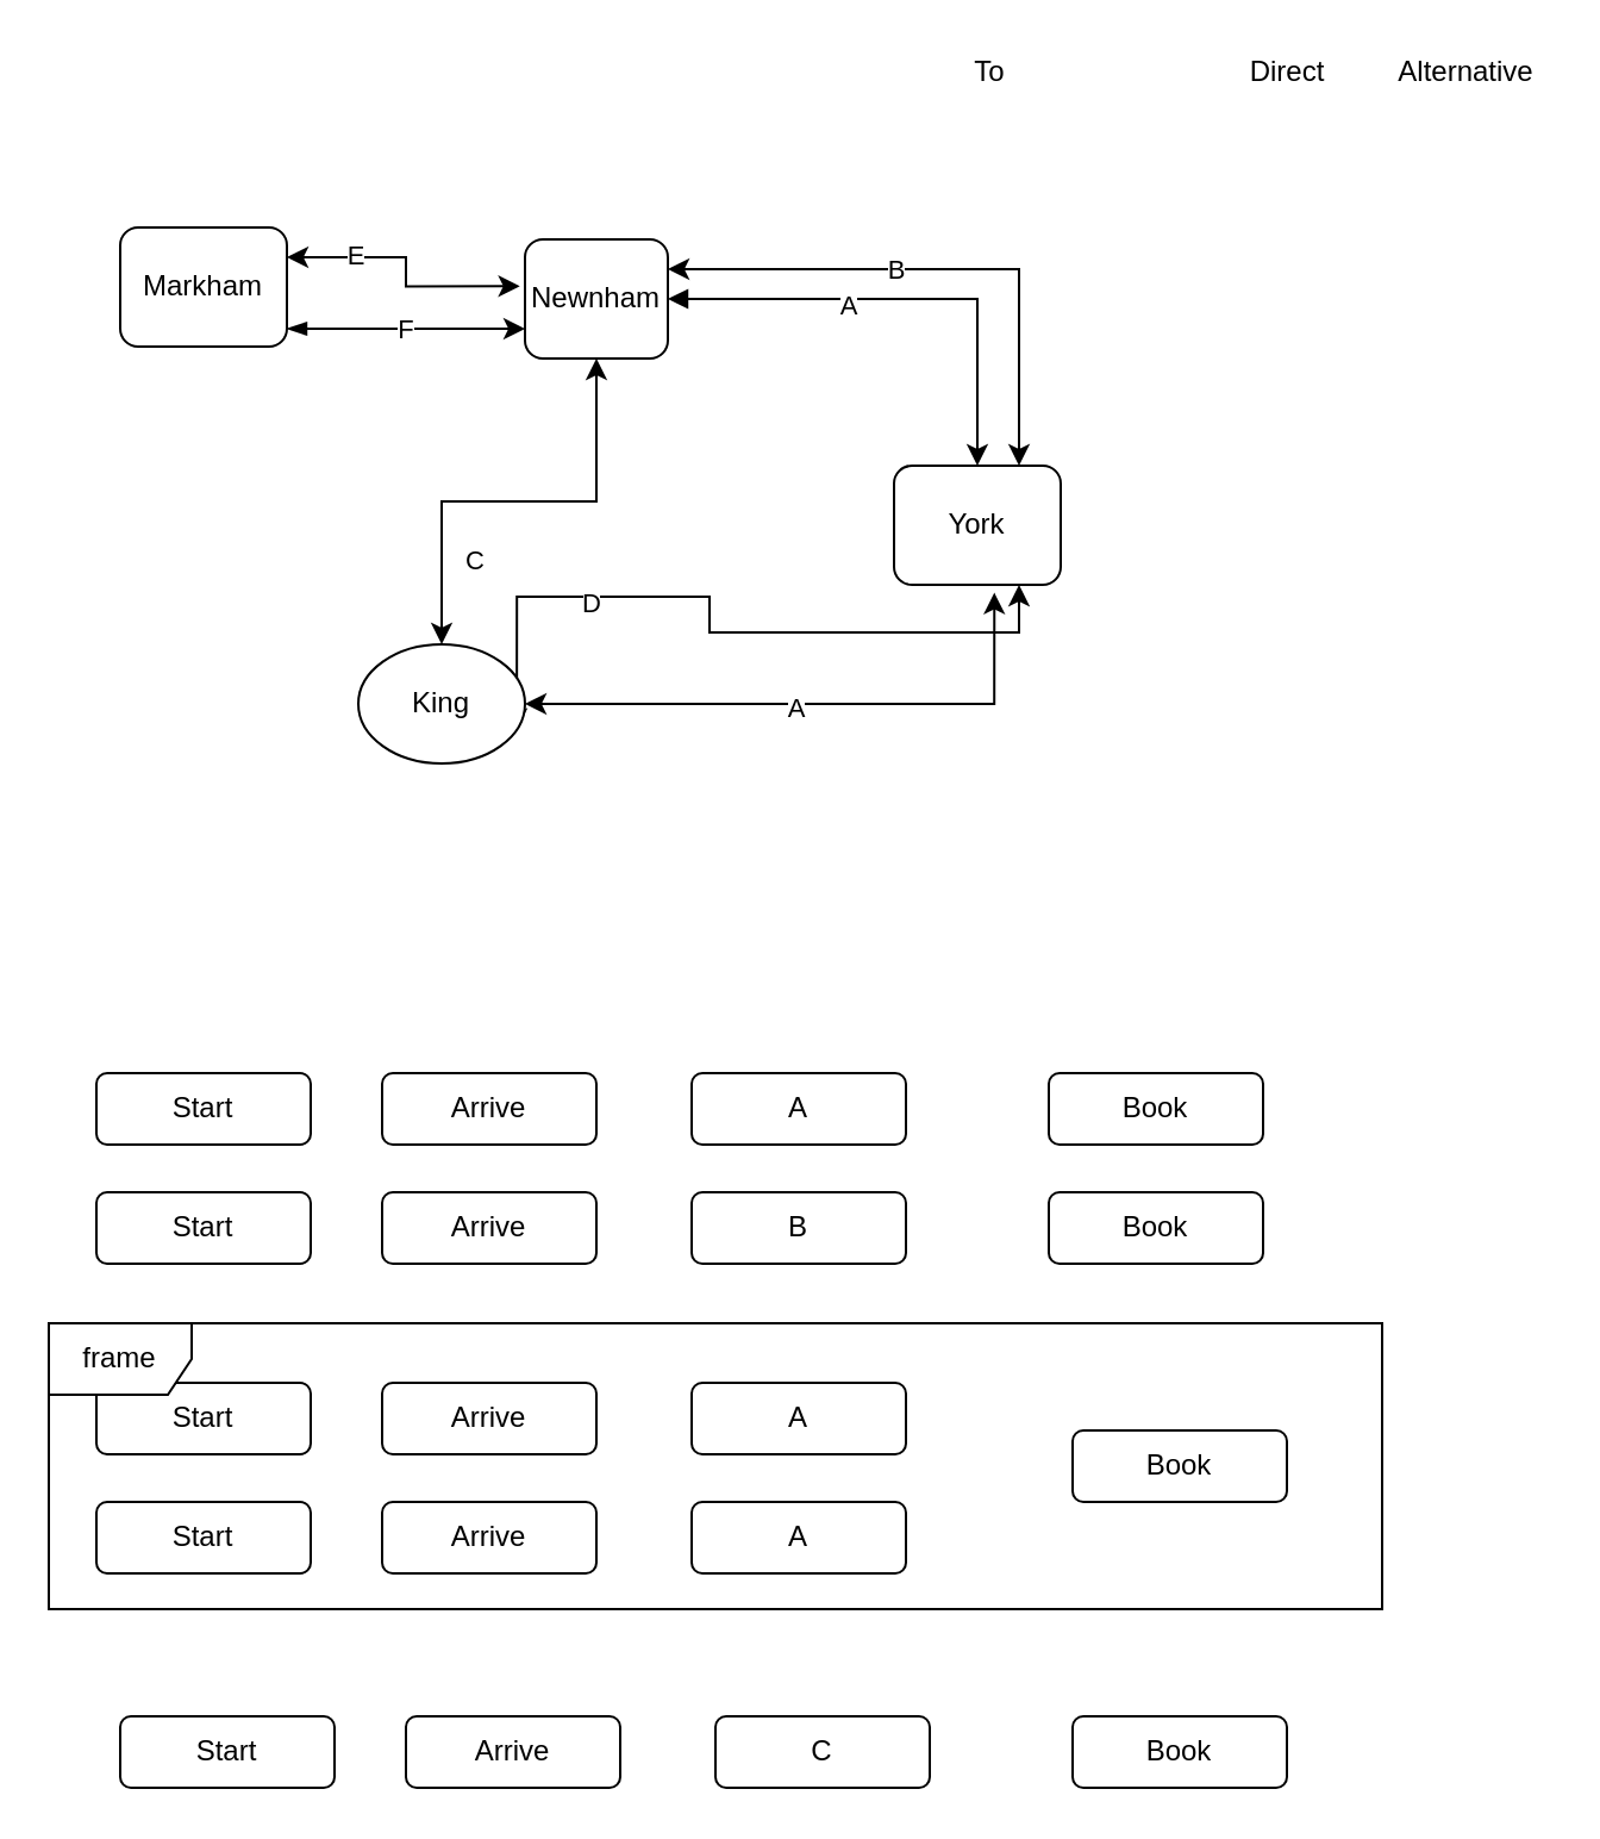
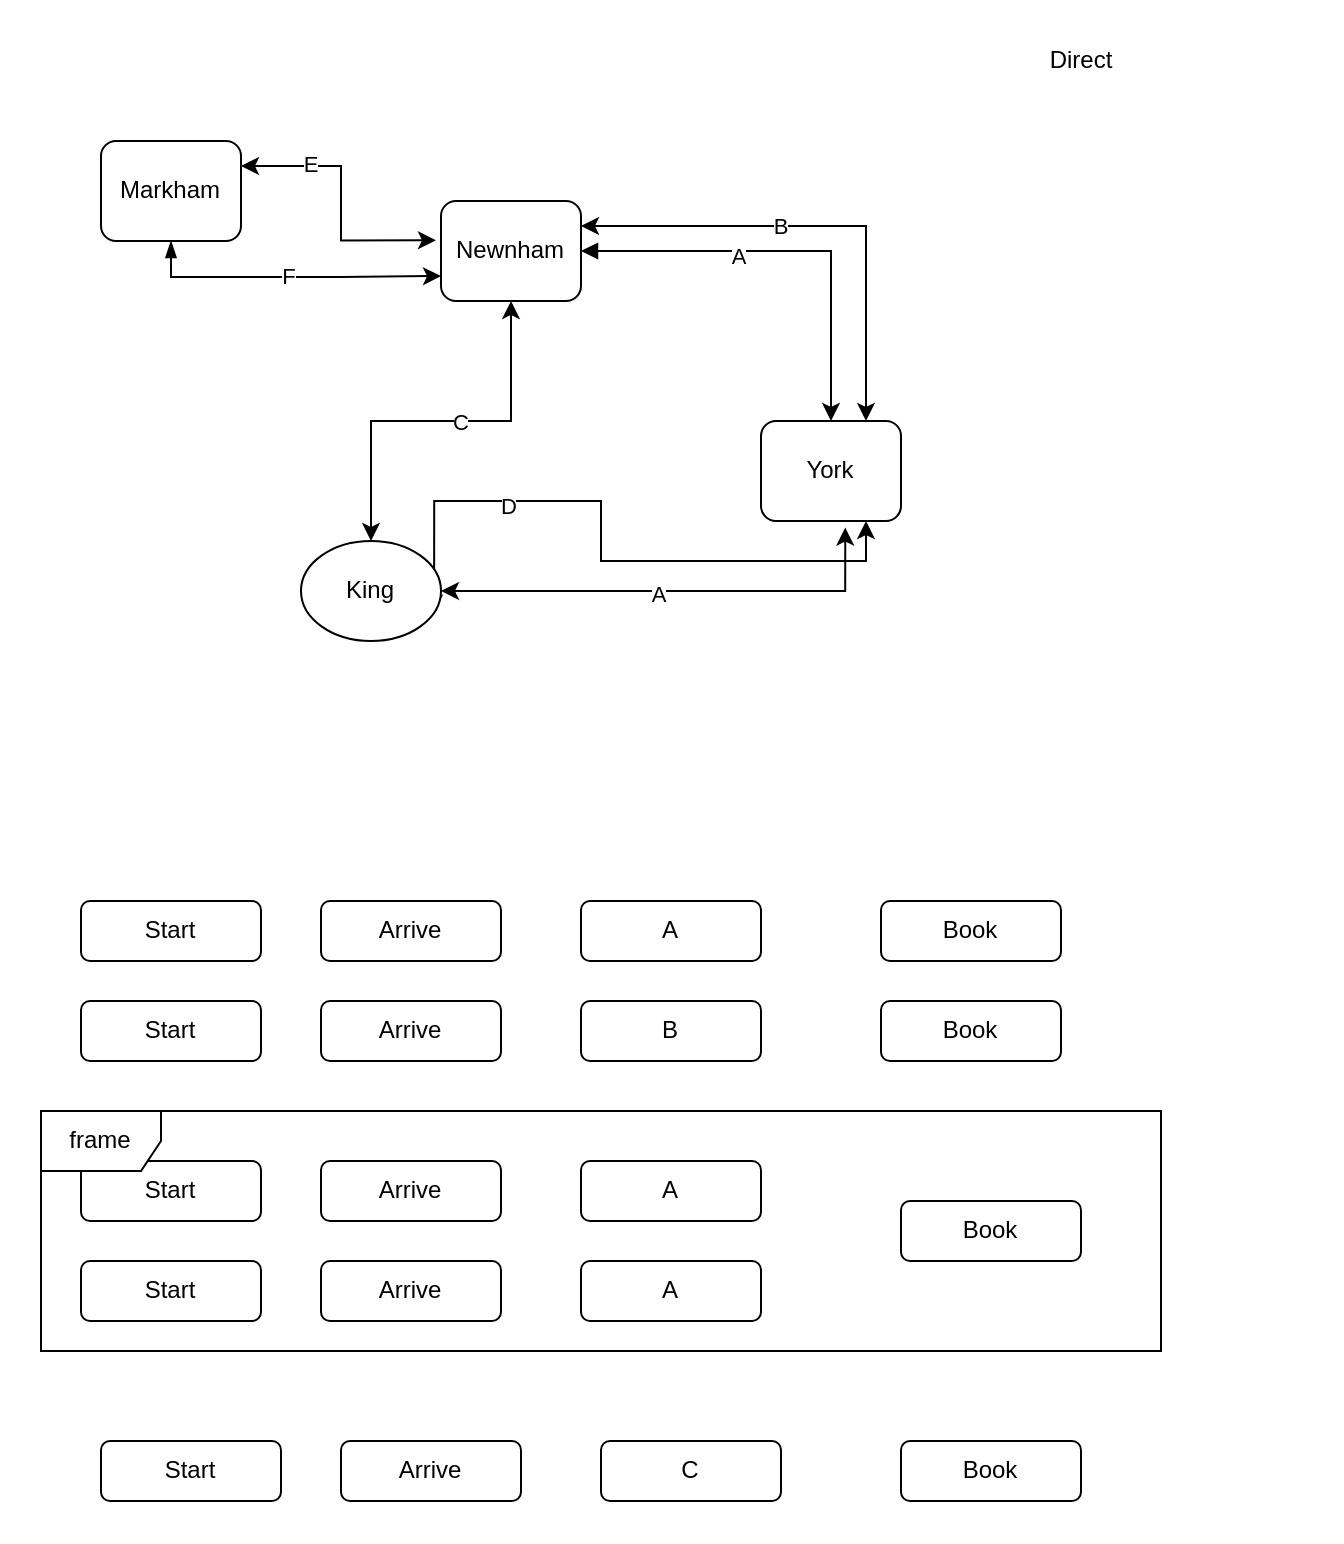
- <mxCell id="19" value="To" style="text;html=1;align=center;verticalAlign=middle;resizable=0;points=[];autosize=1;" vertex="1" parent="1"><mxGeometry x="400" y="20" width="30" height="20" as="geometry" /></mxCell>
- <mxCell id="37" value="Alternative" style="text;html=1;align=center;verticalAlign=middle;resizable=0;points=[];autosize=1;" vertex="1" parent="1"><mxGeometry x="580" y="20" width="70" height="20" as="geometry" /></mxCell>
- <mxCell id="5" value="Markham" style="rounded=1;whiteSpace=wrap;html=1;" vertex="1" parent="1"><mxGeometry x="50" y="95" width="70" height="50" as="geometry" /></mxCell>
+ <mxCell id="5" value="Markham" style="rounded=1;whiteSpace=wrap;html=1;" vertex="1" parent="1"><mxGeometry x="50" y="70" width="70" height="50" as="geometry" /></mxCell>
- <mxCell id="18" value="Newnham" style="rounded=1;whiteSpace=wrap;html=1;" vertex="1" parent="1"><mxGeometry x="220" y="100" width="60" height="50" as="geometry" /></mxCell>
+ <mxCell id="18" value="Newnham" style="rounded=1;whiteSpace=wrap;html=1;" vertex="1" parent="1"><mxGeometry x="220" y="100" width="70" height="50" as="geometry" /></mxCell>
- <mxCell id="8" value="York" style="rounded=1;whiteSpace=wrap;html=1;" vertex="1" parent="1"><mxGeometry x="375" y="195" width="70" height="50" as="geometry" /></mxCell>
+ <mxCell id="8" value="York" style="rounded=1;whiteSpace=wrap;html=1;" vertex="1" parent="1"><mxGeometry x="380" y="210" width="70" height="50" as="geometry" /></mxCell>
